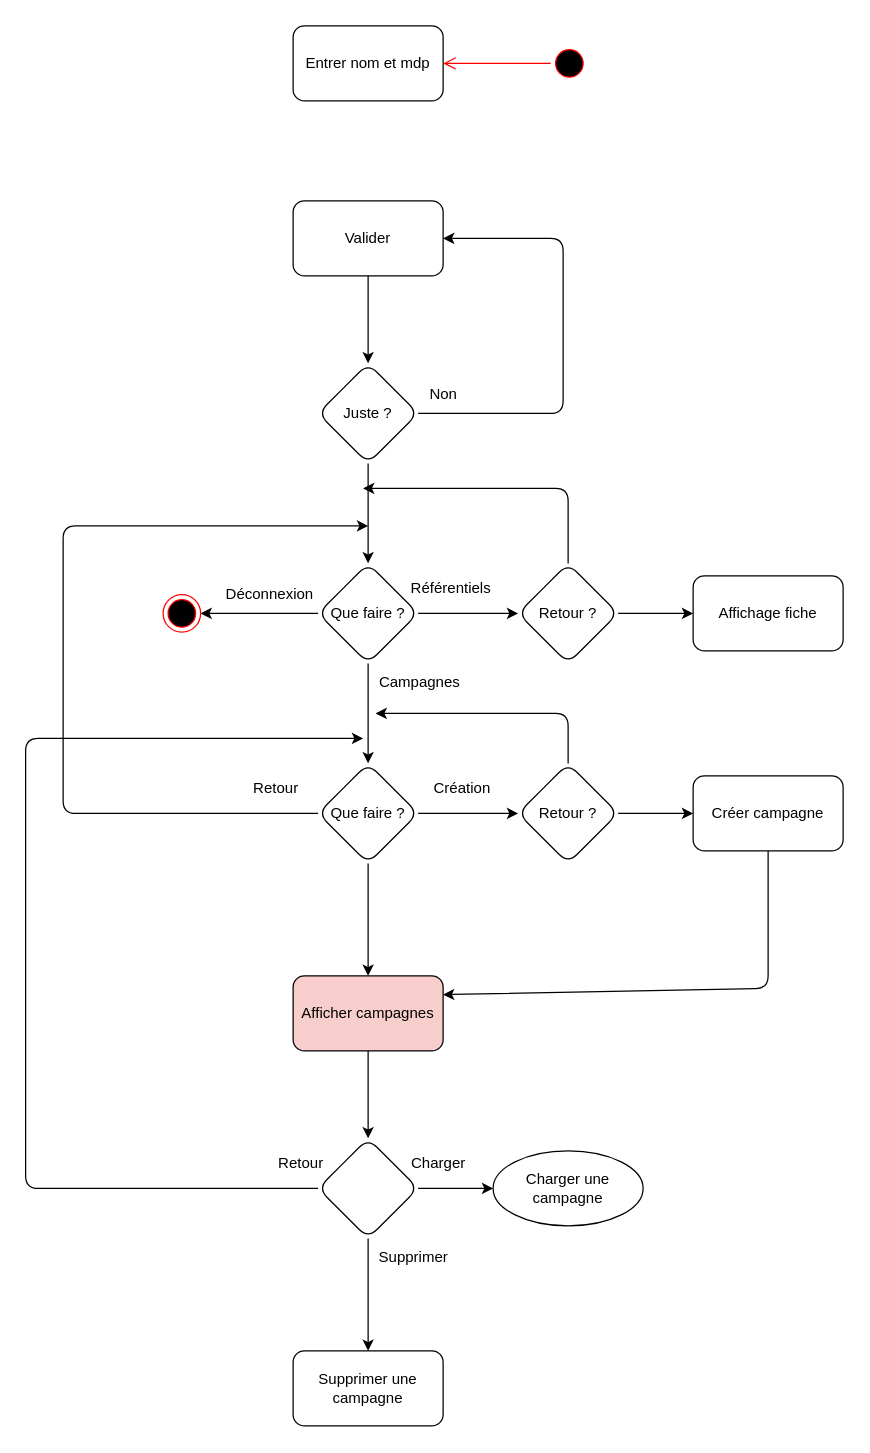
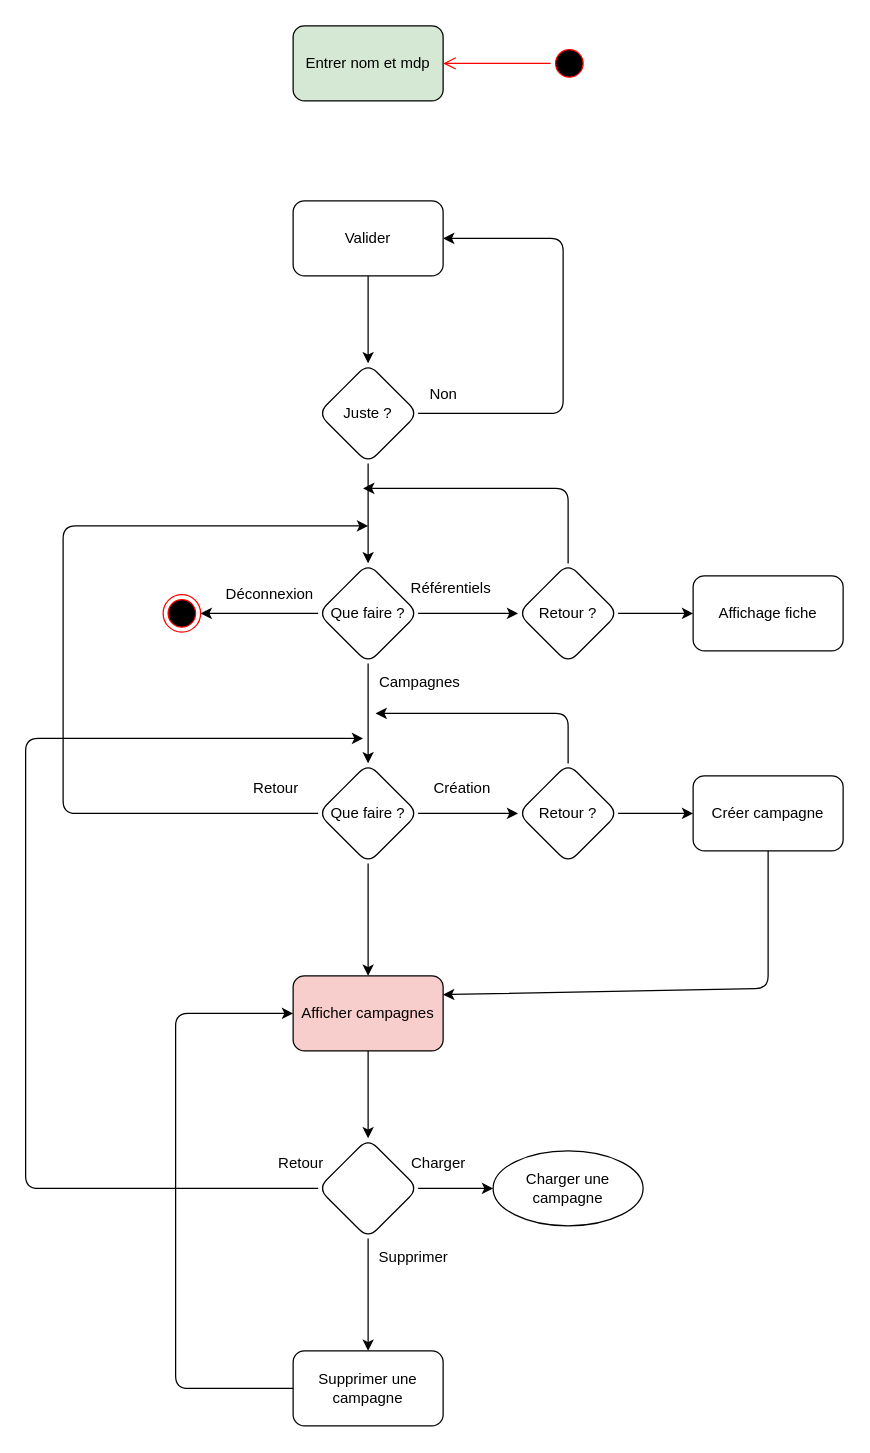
- <mxCell id="2" value="Entrer nom et mdp" style="rounded=1;whiteSpace=wrap;html=1;" parent="1" vertex="1"><mxGeometry x="234" y="20" width="120" height="60" as="geometry" /></mxCell>
+ <mxCell id="2" value="Entrer nom et mdp" style="rounded=1;whiteSpace=wrap;html=1;fillColor=#d5e8d4;" parent="1" vertex="1"><mxGeometry x="234" y="20" width="120" height="60" as="geometry" /></mxCell>
+ <mxCell id="42" style="edgeStyle=none;html=1;exitX=0;exitY=0.5;exitDx=0;exitDy=0;entryX=0;entryY=0.5;entryDx=0;entryDy=0;" edge="1" parent="1" source="43" target="35"><mxGeometry relative="1" as="geometry"><mxPoint x="140" y="800" as="targetPoint" /><Array as="points"><mxPoint x="140" y="1110" /><mxPoint x="140" y="810" /></Array></mxGeometry></mxCell>
